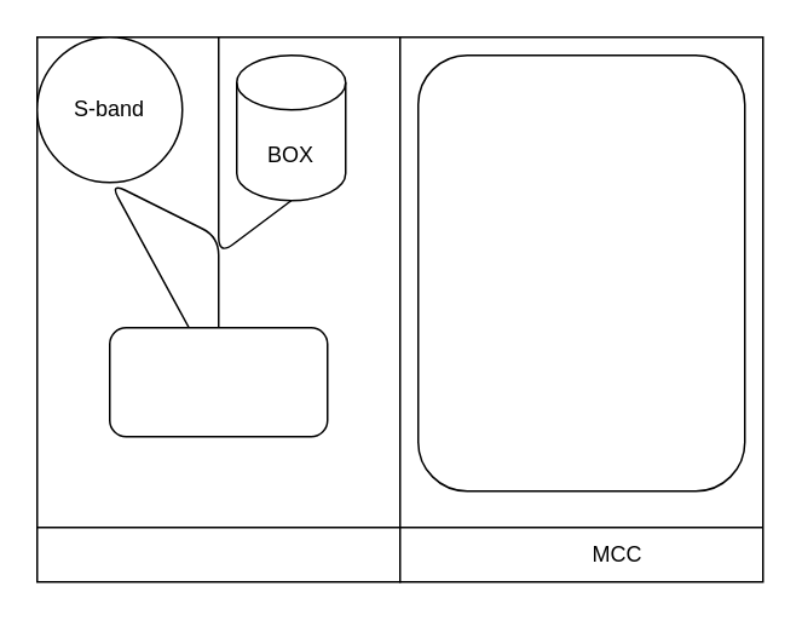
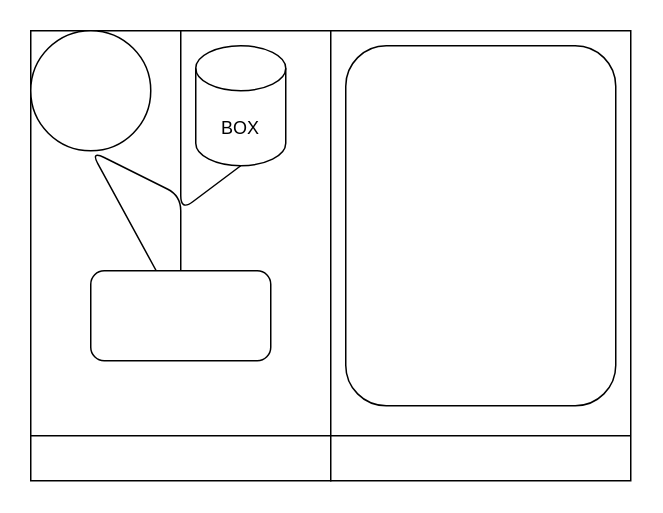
- <mxCell id="7" value="S-band" style="text;html=1;strokeColor=none;fillColor=none;align=center;verticalAlign=middle;whiteSpace=wrap;rounded=0;" vertex="1" parent="1"><mxGeometry x="30" y="45" width="60" height="30" as="geometry" /></mxCell>
- <mxCell id="4" value="MCC" style="text;html=1;strokeColor=none;fillColor=none;align=center;verticalAlign=middle;whiteSpace=wrap;rounded=0;" vertex="1" parent="1"><mxGeometry x="310" y="290" width="60" height="30" as="geometry" /></mxCell>
